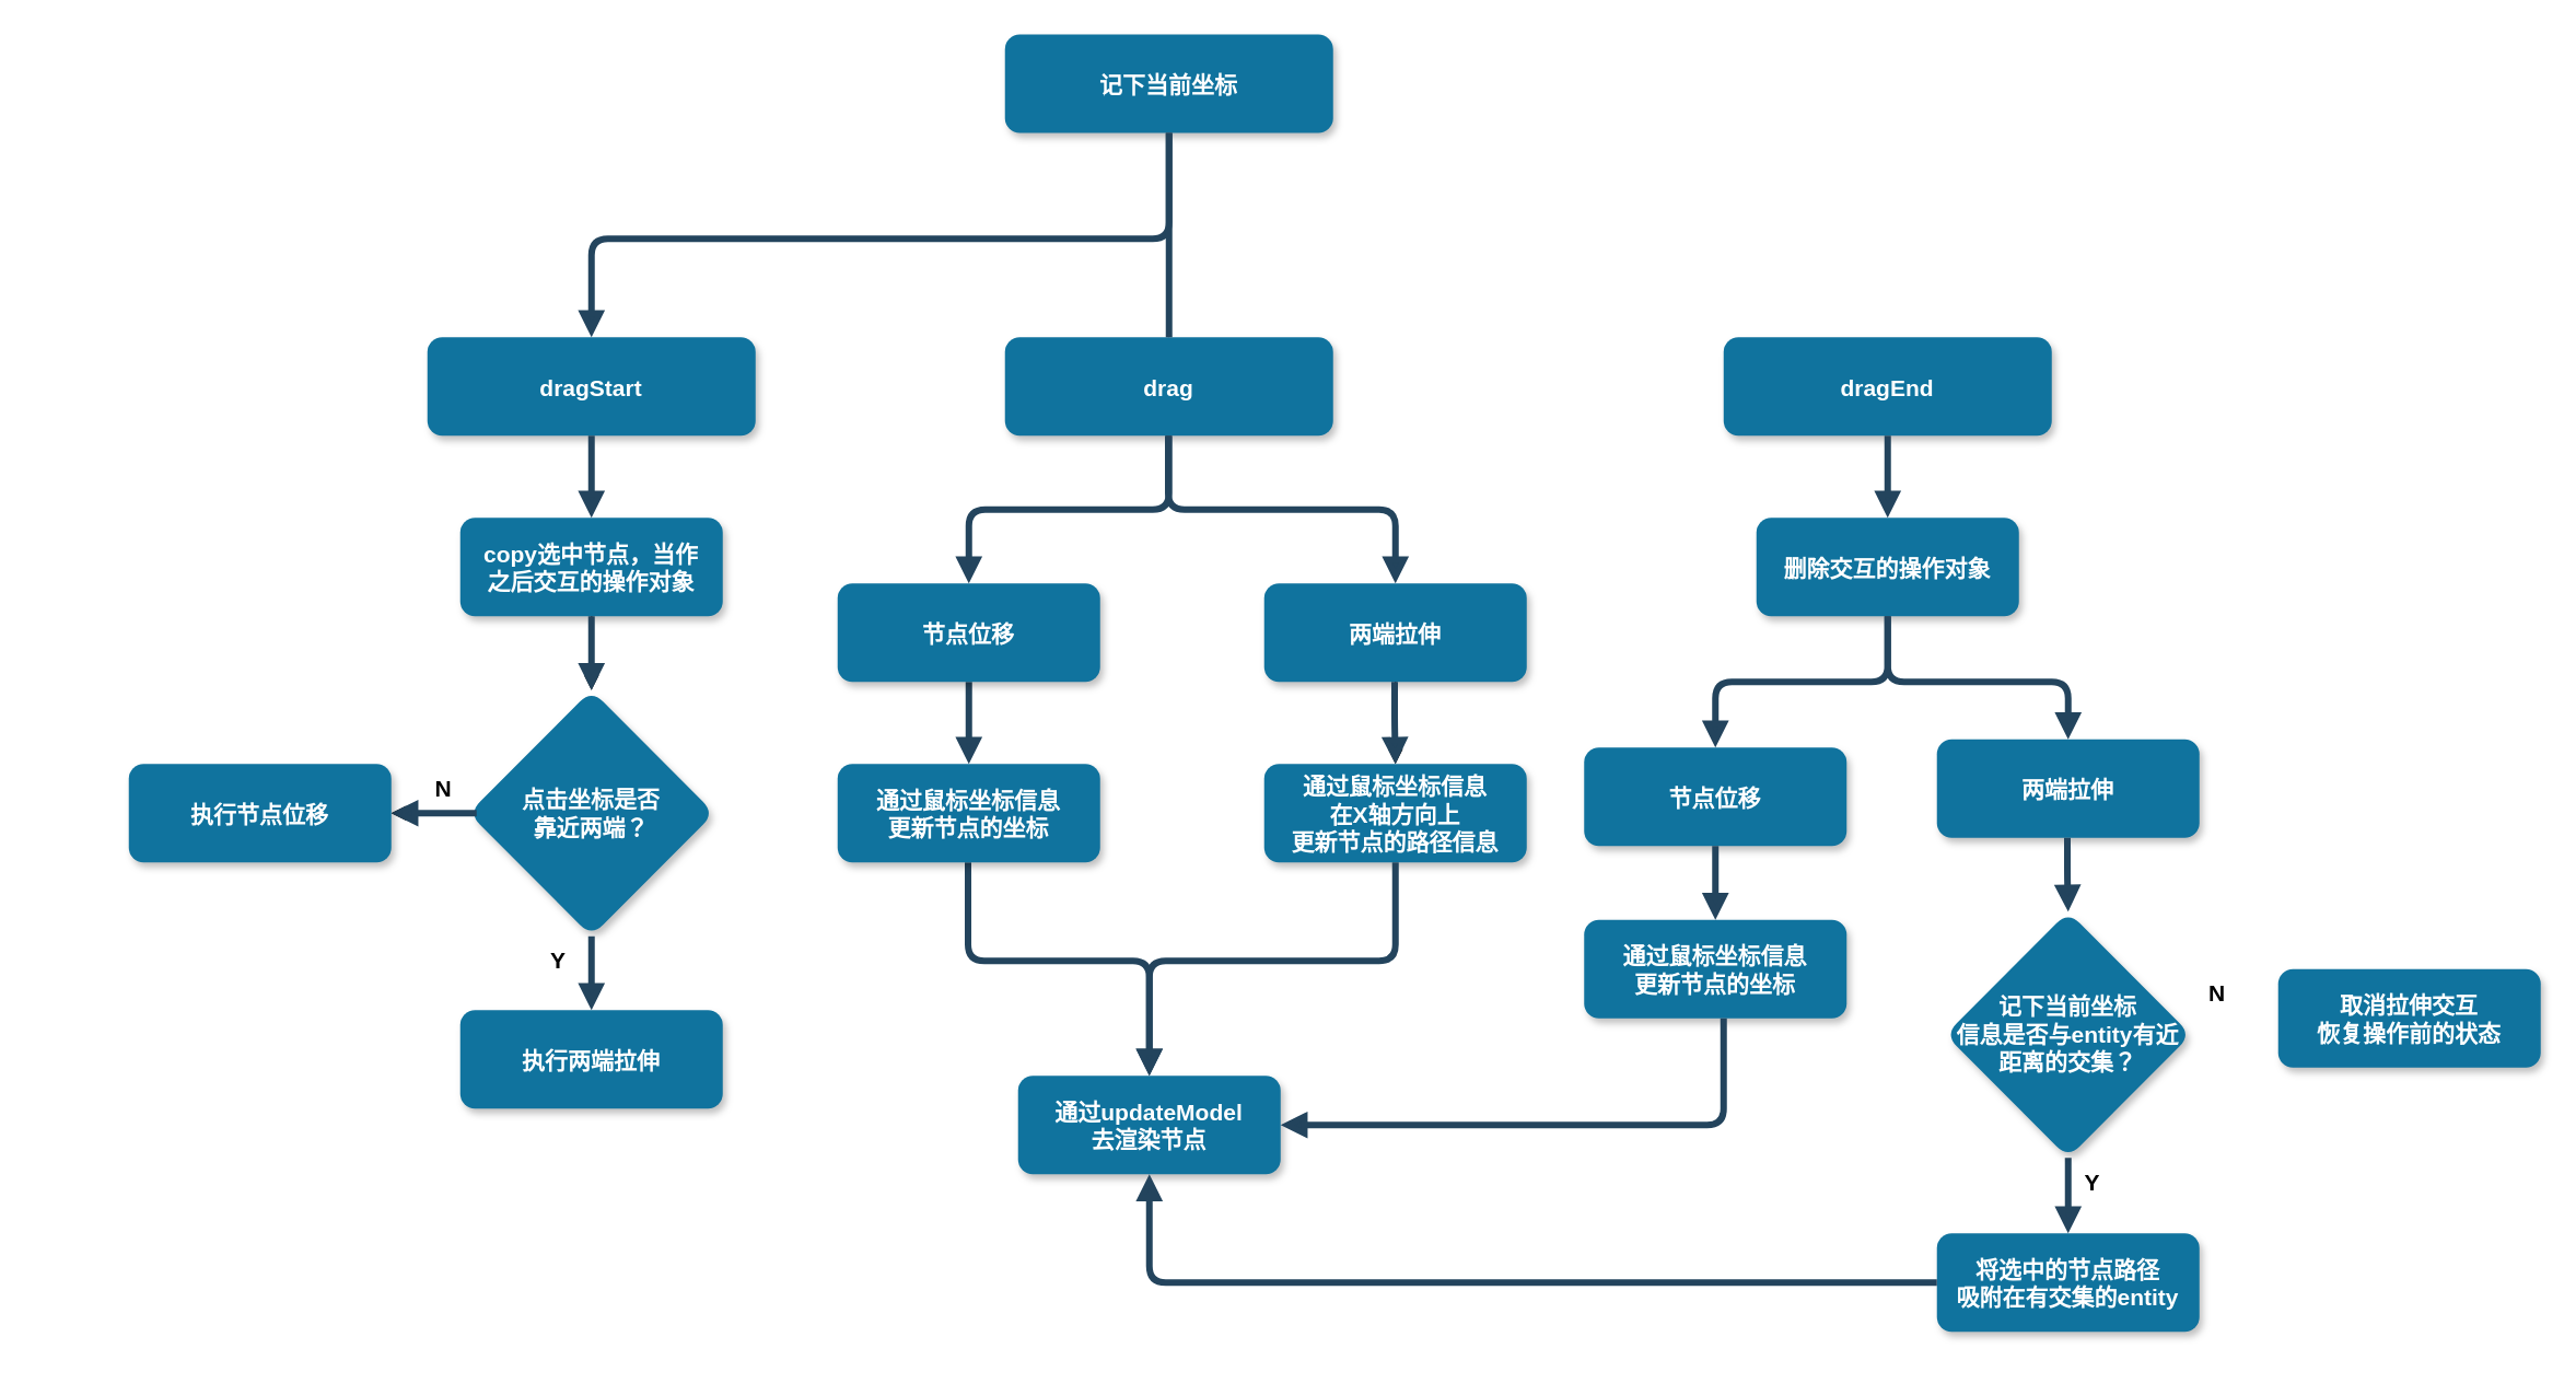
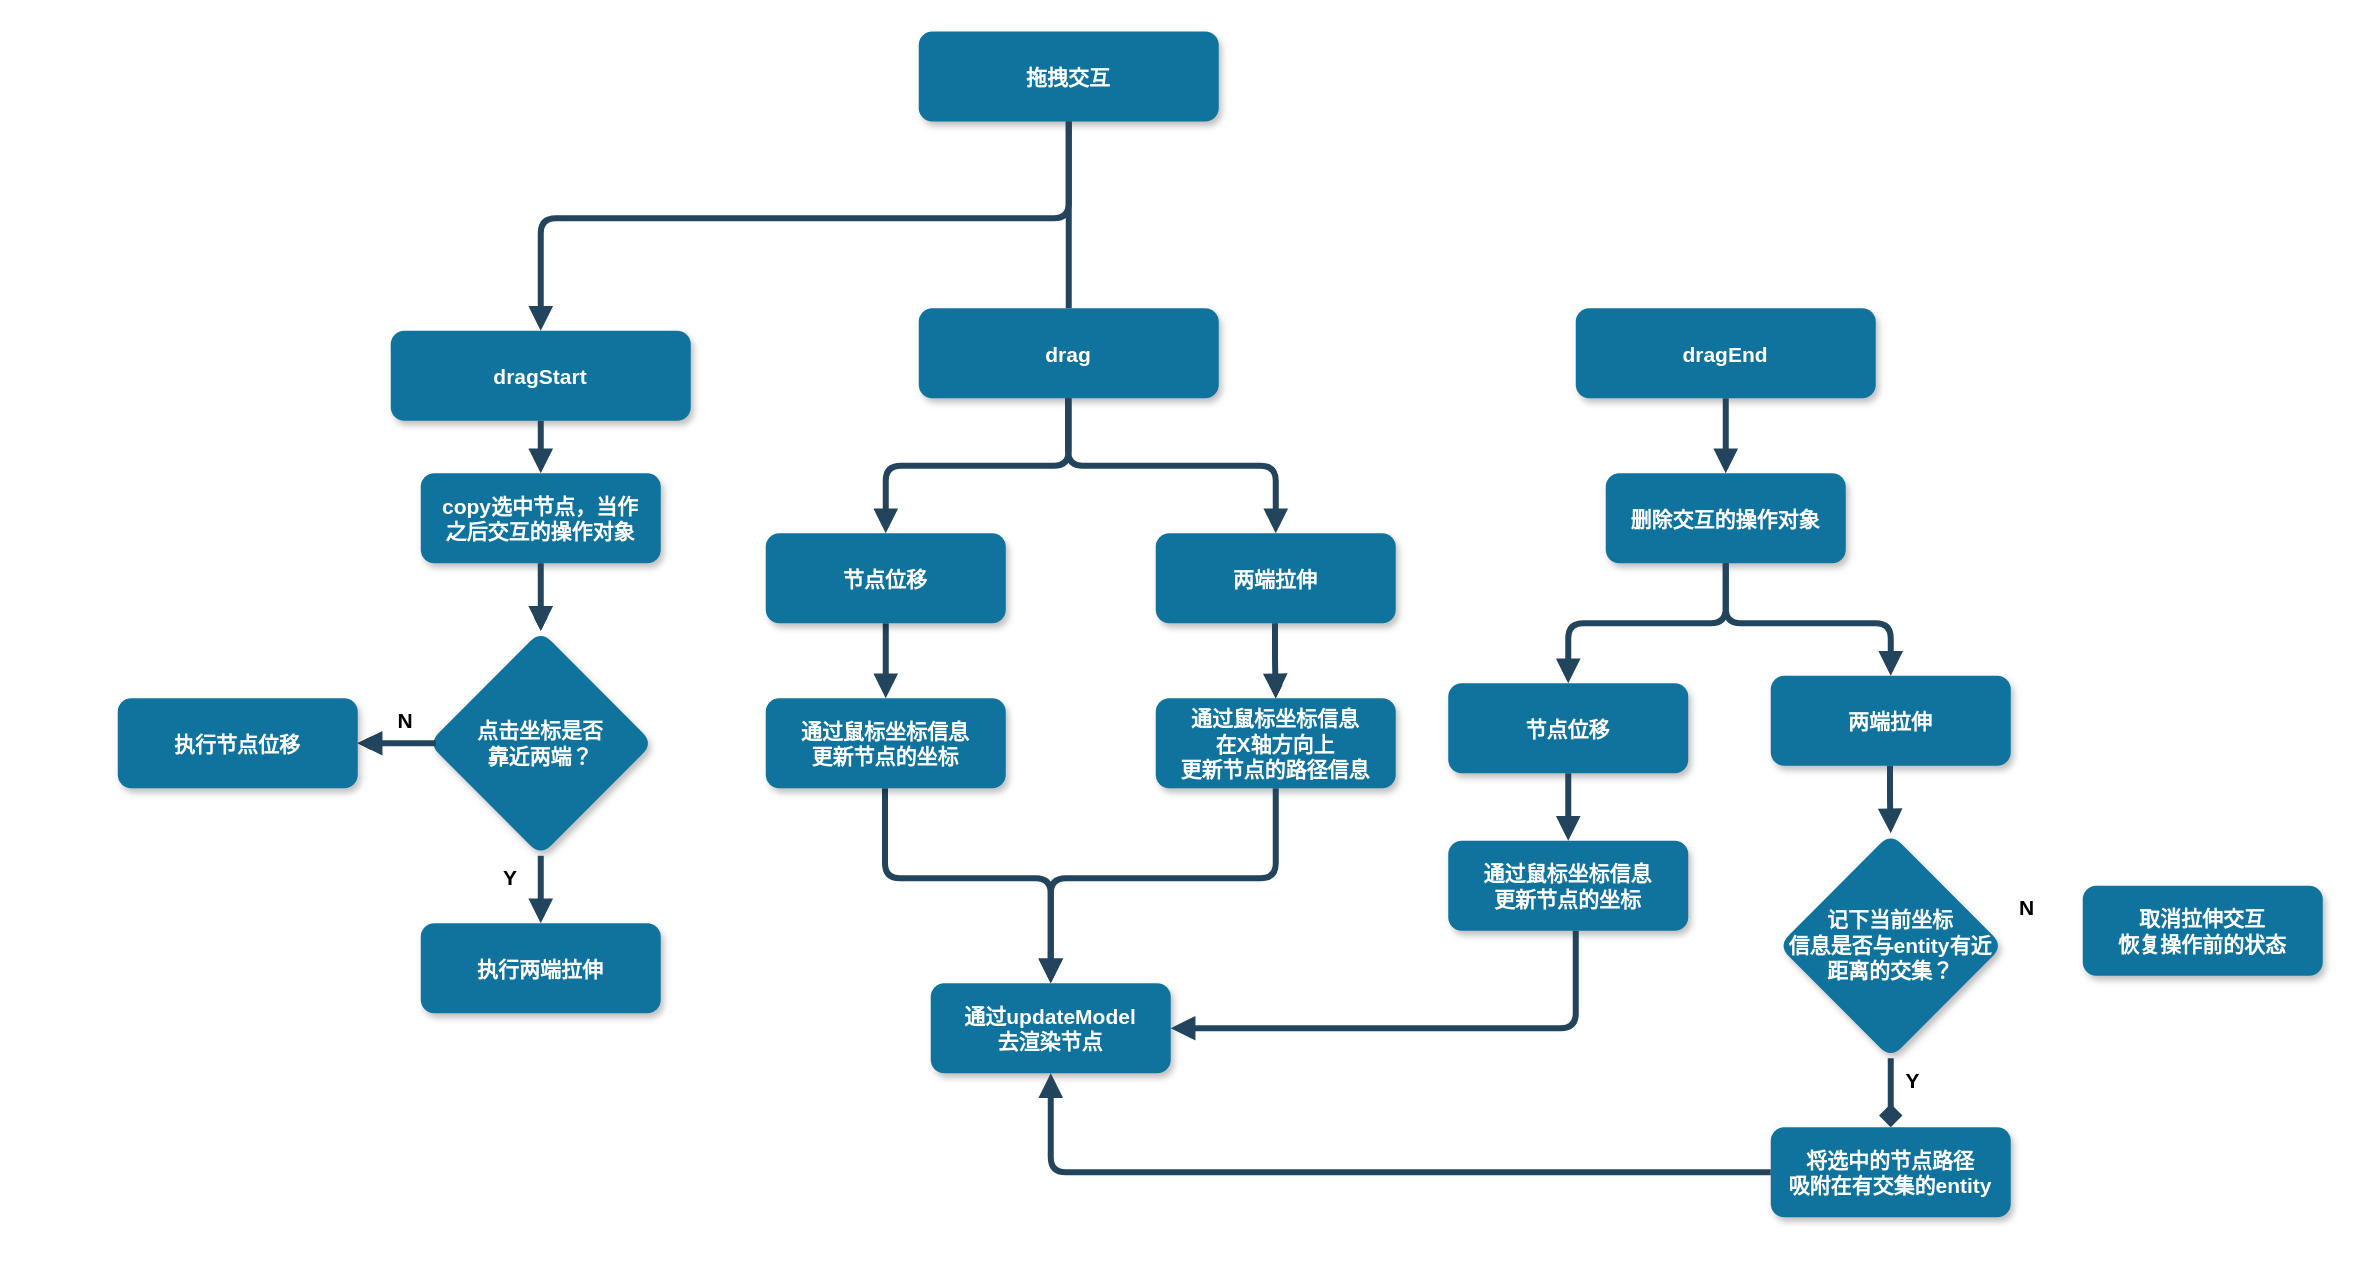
- <mxCell id="2" value="记下当前坐标" style="rounded=1;fillColor=#10739E;strokeColor=none;shadow=1;gradientColor=none;fontStyle=1;fontColor=#FFFFFF;fontSize=14;" parent="1" vertex="1"><mxGeometry x="612" y="20.5" width="200" height="60" as="geometry" /></mxCell>
+ <mxCell id="2" value="拖拽交互" style="rounded=1;fillColor=#10739E;strokeColor=none;shadow=1;gradientColor=none;fontStyle=1;fontColor=#FFFFFF;fontSize=14;" parent="1" vertex="1"><mxGeometry x="612" y="20.5" width="200" height="60" as="geometry" /></mxCell>
- <mxCell id="3" value="dragStart" style="rounded=1;fillColor=#10739E;strokeColor=none;shadow=1;gradientColor=none;fontStyle=1;fontColor=#FFFFFF;fontSize=14;" parent="1" vertex="1"><mxGeometry x="260" y="205" width="200" height="60" as="geometry" /></mxCell>
+ <mxCell id="3" value="dragStart" style="rounded=1;fillColor=#10739E;strokeColor=none;shadow=1;gradientColor=none;fontStyle=1;fontColor=#FFFFFF;fontSize=14;" parent="1" vertex="1"><mxGeometry x="260" y="220" width="200" height="60" as="geometry" /></mxCell>
- <mxCell id="34" value="" style="edgeStyle=elbowEdgeStyle;elbow=vertical;strokeWidth=4;endArrow=block;endFill=1;fontStyle=1;strokeColor=#23445D;entryX=0.5;entryY=0;entryDx=0;entryDy=0;exitX=0.5;exitY=1;exitDx=0;exitDy=0;" parent="1" source="35" target="33" edge="1"><mxGeometry x="59" y="750" width="100" height="100" as="geometry"><mxPoint x="1265" y="690" as="sourcePoint" /><mxPoint x="1279" y="725" as="targetPoint" /></mxGeometry></mxCell>
+ <mxCell id="34" value="" style="edgeStyle=elbowEdgeStyle;elbow=vertical;strokeWidth=4;endArrow=diamond;endFill=1;fontStyle=1;strokeColor=#23445D;entryX=0.5;entryY=0;entryDx=0;entryDy=0;exitX=0.5;exitY=1;exitDx=0;exitDy=0;" parent="1" source="35" target="33" edge="1"><mxGeometry x="59" y="750" width="100" height="100" as="geometry"><mxPoint x="1265" y="690" as="sourcePoint" /><mxPoint x="1279" y="725" as="targetPoint" /></mxGeometry></mxCell>
